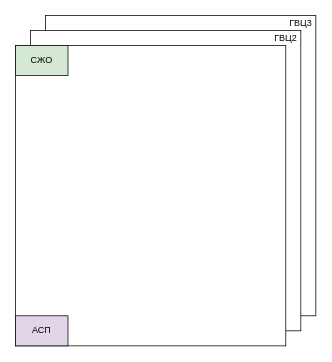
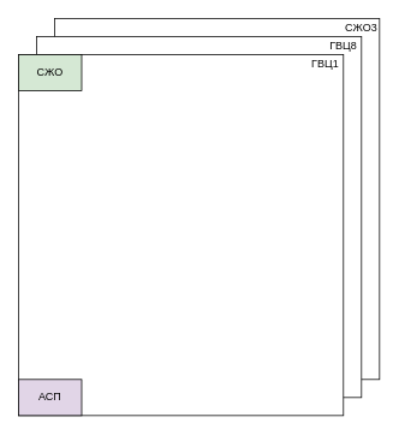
- <mxCell id="7" value="ГВЦ3" style="text;html=1;strokeColor=none;fillColor=none;align=center;verticalAlign=middle;whiteSpace=wrap;rounded=0;" vertex="1" parent="1"><mxGeometry x="380" y="20" width="40" height="20" as="geometry" /></mxCell>
+ <mxCell id="7" value="СЖО3" style="text;html=1;strokeColor=none;fillColor=none;align=center;verticalAlign=middle;whiteSpace=wrap;rounded=0;" vertex="1" parent="1"><mxGeometry x="380" y="20" width="40" height="20" as="geometry" /></mxCell>
- <mxCell id="6" value="ГВЦ2" style="text;html=1;strokeColor=none;fillColor=none;align=center;verticalAlign=middle;whiteSpace=wrap;rounded=0;" vertex="1" parent="1"><mxGeometry x="360" y="40" width="40" height="20" as="geometry" /></mxCell>
+ <mxCell id="6" value="ГВЦ8" style="text;html=1;strokeColor=none;fillColor=none;align=center;verticalAlign=middle;whiteSpace=wrap;rounded=0;" vertex="1" parent="1"><mxGeometry x="360" y="40" width="40" height="20" as="geometry" /></mxCell>
+ <mxCell id="5" value="ГВЦ1" style="text;html=1;strokeColor=none;fillColor=none;align=center;verticalAlign=middle;whiteSpace=wrap;rounded=0;" vertex="1" parent="1"><mxGeometry x="340" y="60" width="40" height="20" as="geometry" /></mxCell>
